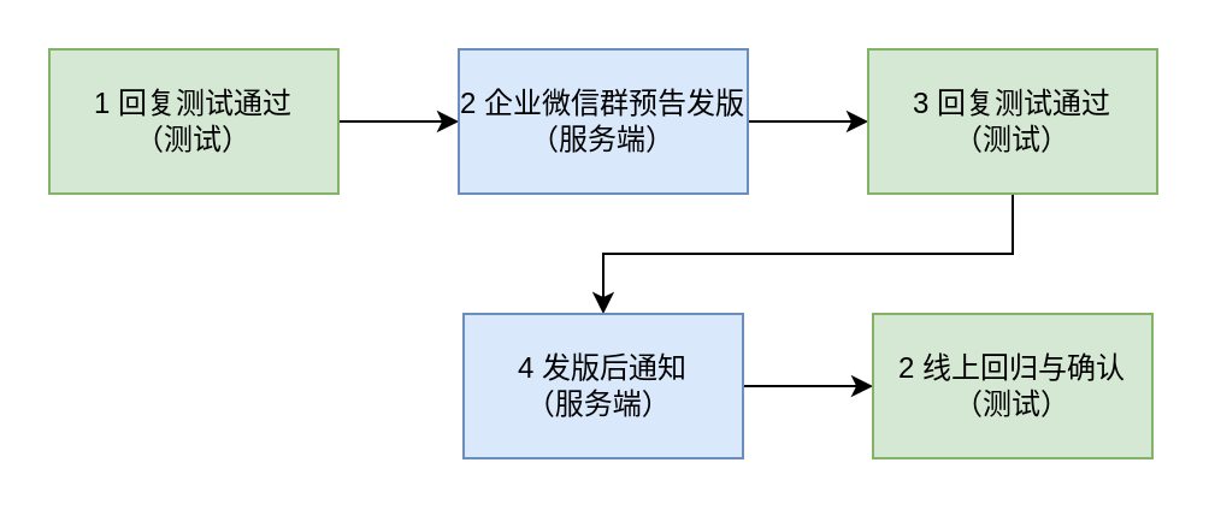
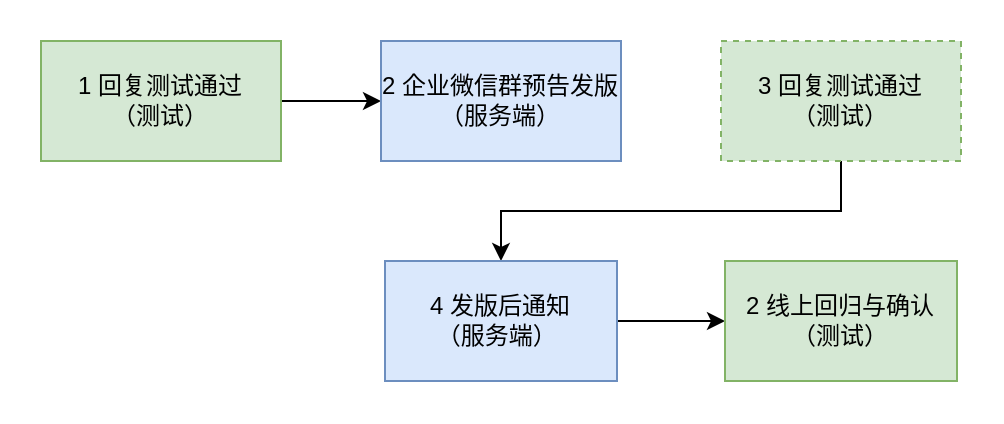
- <mxCell id="4" value="" style="edgeStyle=orthogonalEdgeStyle;rounded=0;orthogonalLoop=1;jettySize=auto;html=1;" edge="1" parent="1" source="5" target="7"><mxGeometry relative="1" as="geometry" /></mxCell>
- <mxCell id="7" value="3 回复测试通过&lt;br&gt;（测试）" style="rounded=0;whiteSpace=wrap;html=1;fillColor=#d5e8d4;strokeColor=#82b366;" vertex="1" parent="1"><mxGeometry x="360" y="20" width="120" height="60" as="geometry" /></mxCell>
+ <mxCell id="7" value="3 回复测试通过&lt;br&gt;（测试）" style="rounded=0;whiteSpace=wrap;html=1;fillColor=#d5e8d4;strokeColor=#82b366;dashed=1;" vertex="1" parent="1"><mxGeometry x="360" y="20" width="120" height="60" as="geometry" /></mxCell>
